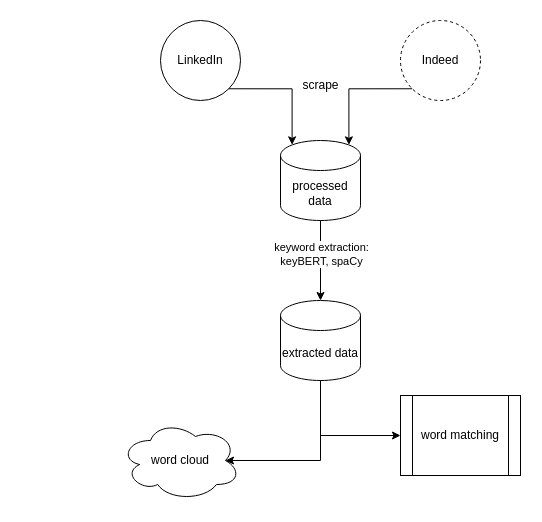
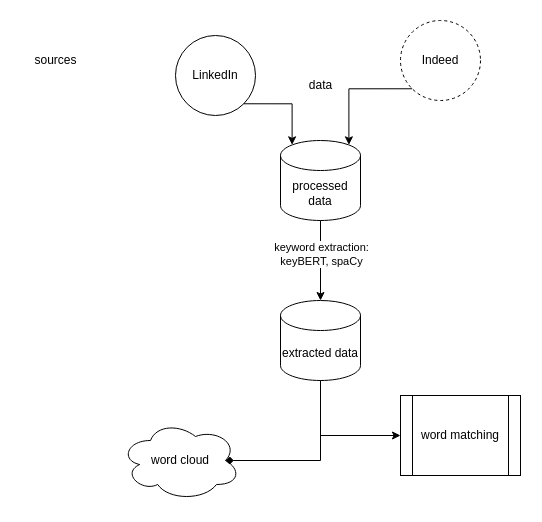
+ <mxCell id="7" value="sources" style="text;html=1;align=center;verticalAlign=middle;resizable=0;points=[];autosize=1;strokeColor=none;fillColor=none;" vertex="1" parent="1"><mxGeometry x="20" y="45" width="70" height="30" as="geometry" /></mxCell>
- <mxCell id="2" value="LinkedIn" style="ellipse;whiteSpace=wrap;html=1;aspect=fixed;" vertex="1" parent="1"><mxGeometry x="160" y="20" width="80" height="80" as="geometry" /></mxCell>
+ <mxCell id="2" value="LinkedIn" style="ellipse;whiteSpace=wrap;html=1;aspect=fixed;" vertex="1" parent="1"><mxGeometry x="175" y="35" width="80" height="80" as="geometry" /></mxCell>
- <mxCell id="12" value="scrape" style="text;html=1;align=center;verticalAlign=middle;resizable=0;points=[];autosize=1;strokeColor=none;fillColor=none;" vertex="1" parent="1"><mxGeometry x="290" y="70" width="60" height="30" as="geometry" /></mxCell>
+ <mxCell id="12" value="data" style="text;html=1;align=center;verticalAlign=middle;resizable=0;points=[];autosize=1;strokeColor=none;fillColor=none;" vertex="1" parent="1"><mxGeometry x="290" y="70" width="60" height="30" as="geometry" /></mxCell>
- <mxCell id="15" style="edgeStyle=orthogonalEdgeStyle;rounded=0;orthogonalLoop=1;jettySize=auto;html=1;exitX=0.5;exitY=1;exitDx=0;exitDy=0;exitPerimeter=0;entryX=0.875;entryY=0.5;entryDx=0;entryDy=0;entryPerimeter=0;" edge="1" parent="1" source="9" target="13"><mxGeometry relative="1" as="geometry"><Array as="points"><mxPoint x="320" y="460" /></Array></mxGeometry></mxCell>
+ <mxCell id="15" style="edgeStyle=orthogonalEdgeStyle;rounded=0;orthogonalLoop=1;jettySize=auto;html=1;exitX=0.5;exitY=1;exitDx=0;exitDy=0;exitPerimeter=0;entryX=0.875;entryY=0.5;entryDx=0;entryDy=0;entryPerimeter=0;endArrow=diamond;" edge="1" parent="1" source="9" target="13"><mxGeometry relative="1" as="geometry"><Array as="points"><mxPoint x="320" y="460" /></Array></mxGeometry></mxCell>
